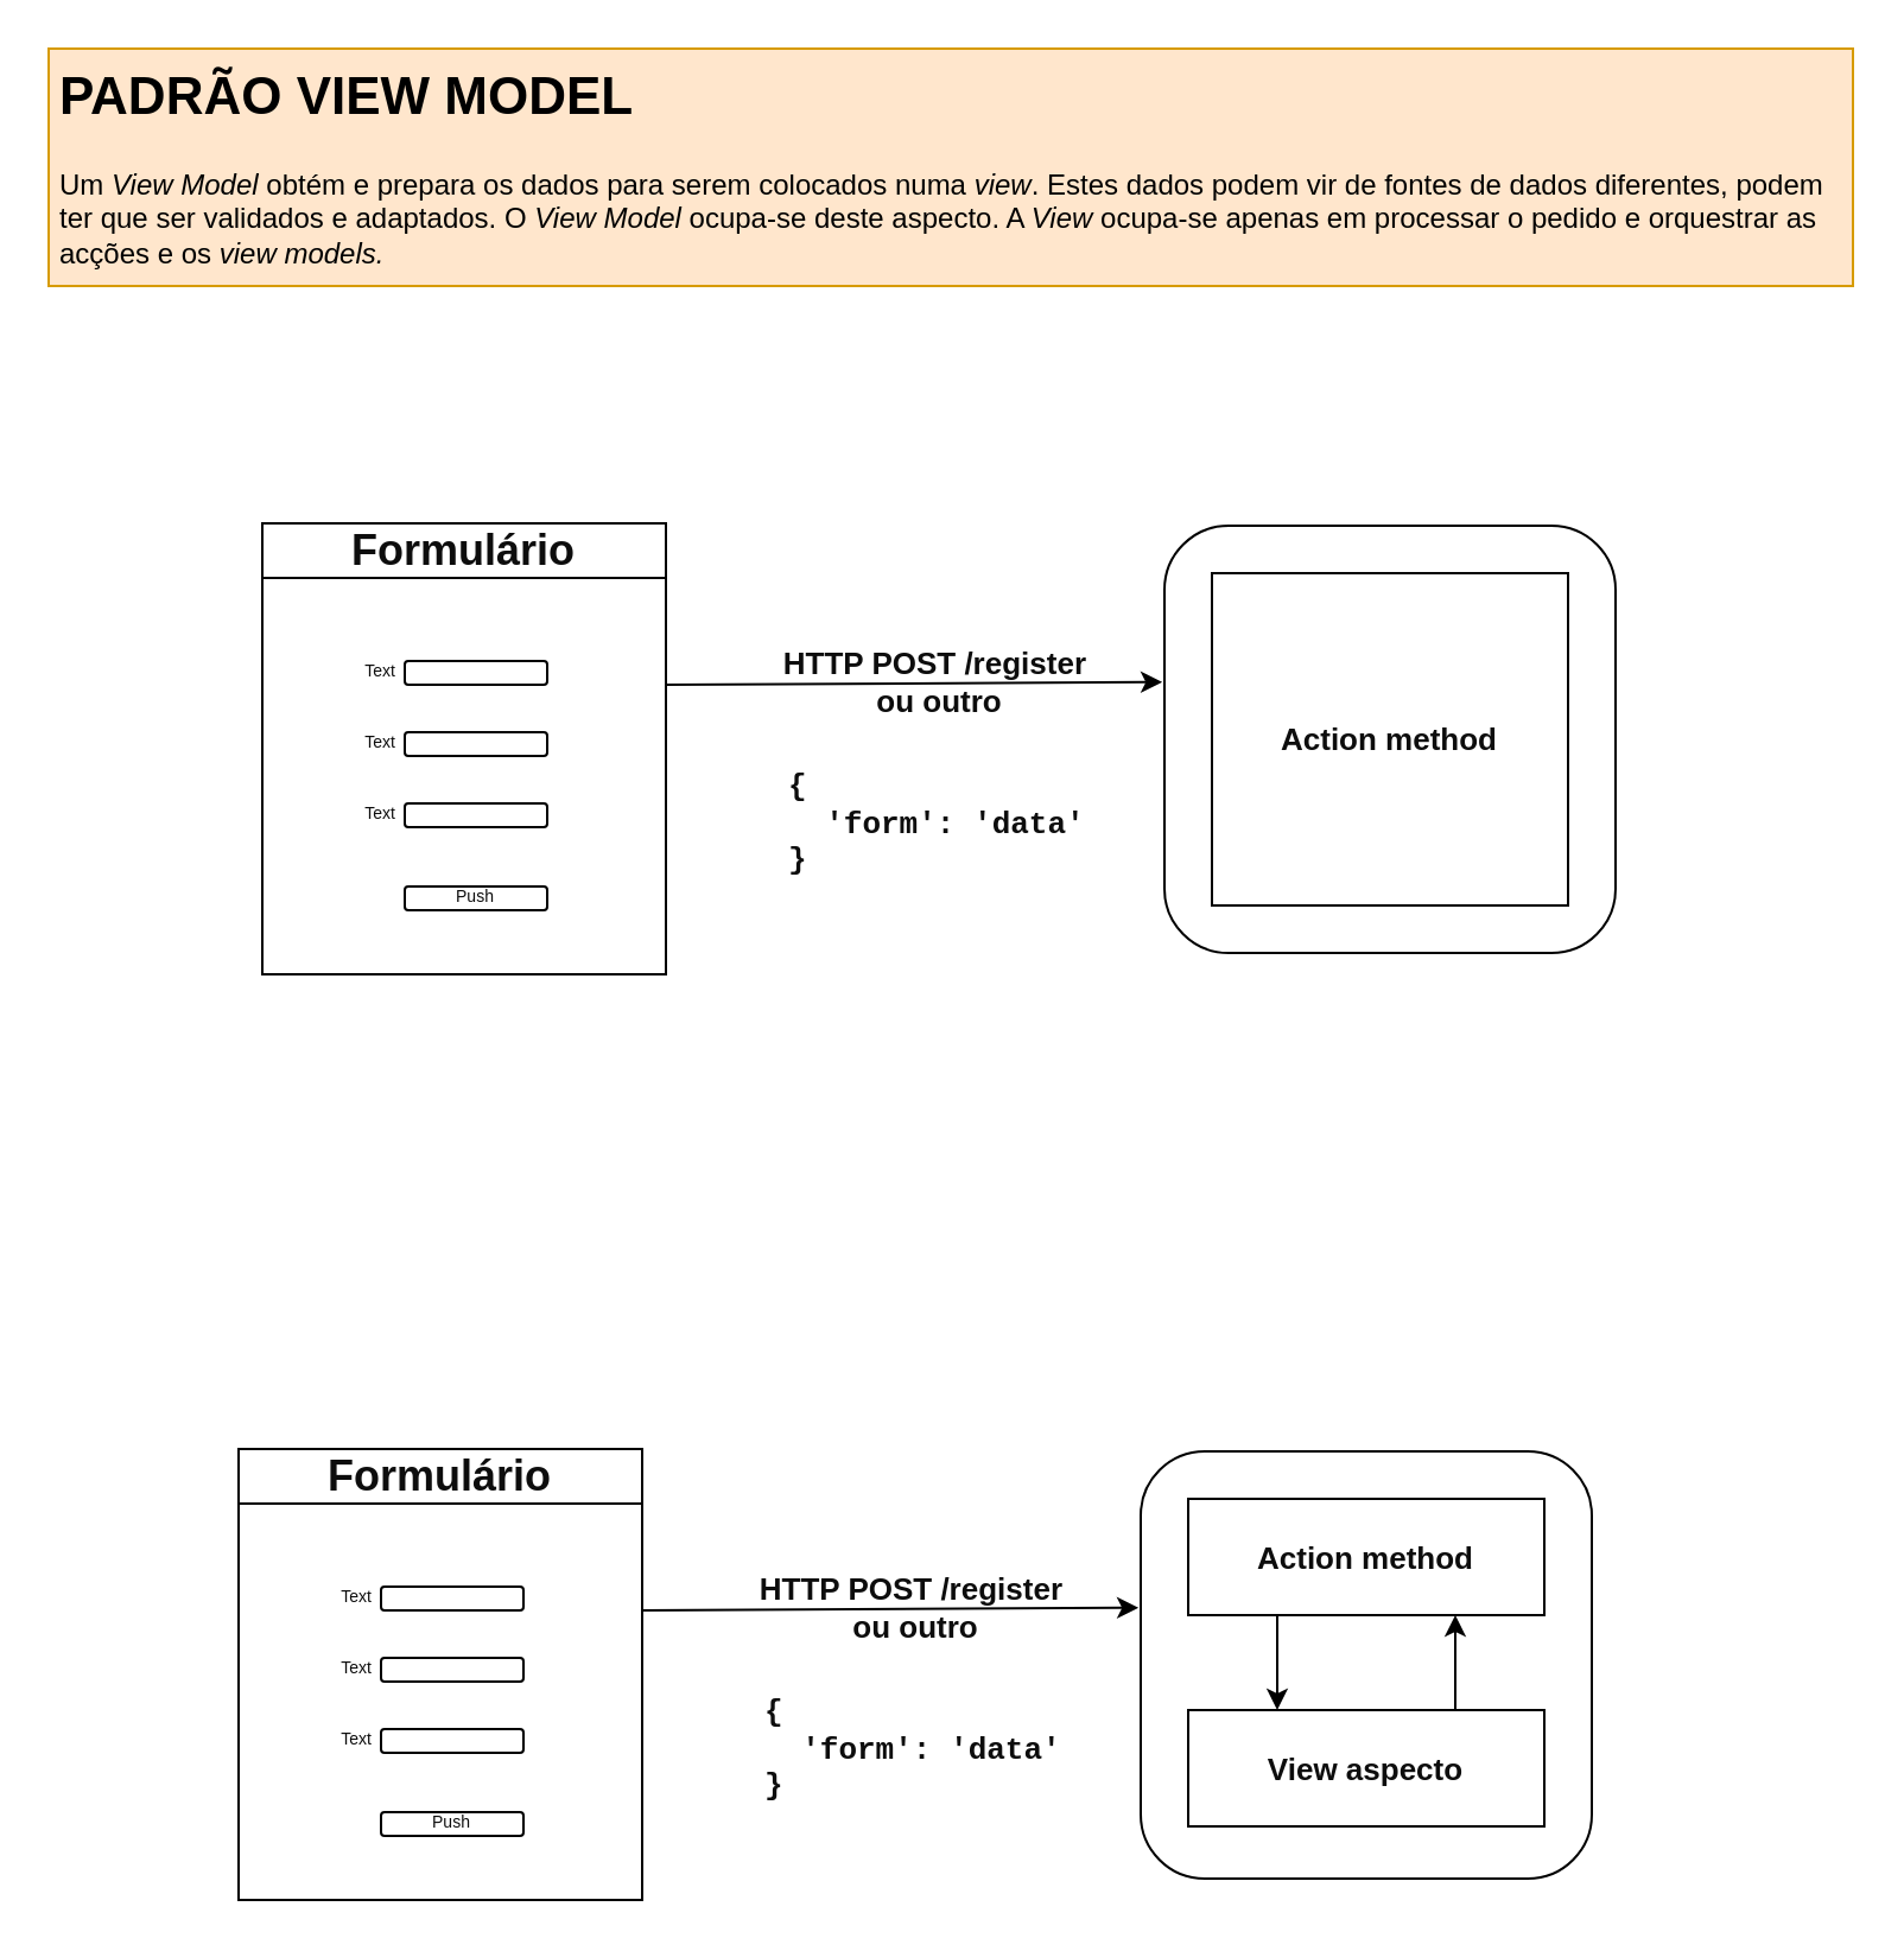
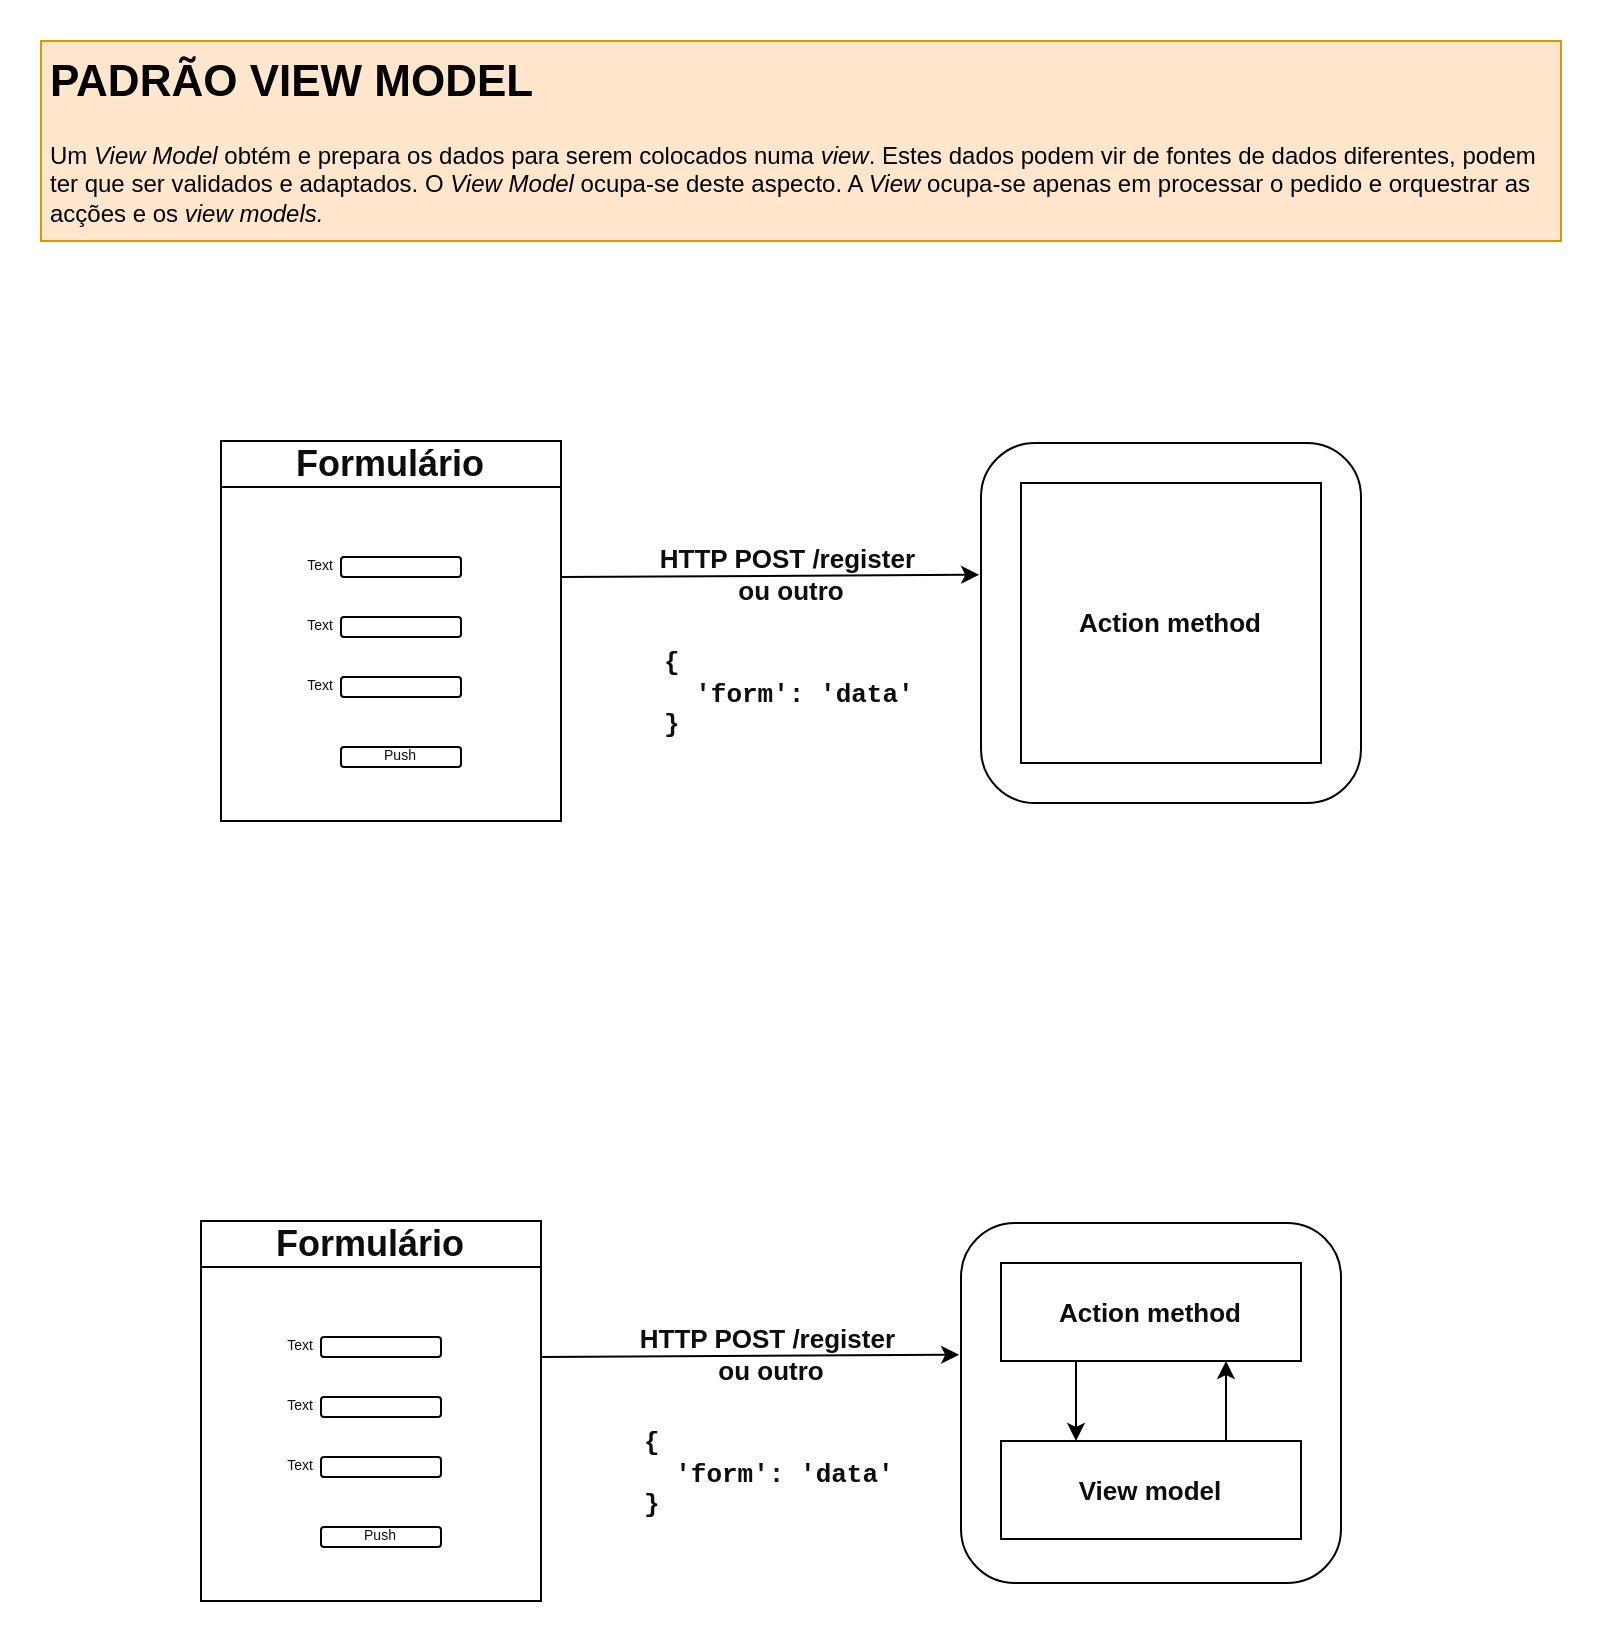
- <mxCell id="35" value="View aspecto" style="rounded=0;whiteSpace=wrap;html=1;labelBackgroundColor=#FFFFFF;fontFamily=Helvetica;fontSize=13;fontColor=#0D0D0D;fontStyle=1" vertex="1" parent="1"><mxGeometry x="500" y="720" width="150" height="49" as="geometry" /></mxCell>
+ <mxCell id="35" value="View model" style="rounded=0;whiteSpace=wrap;html=1;labelBackgroundColor=#FFFFFF;fontFamily=Helvetica;fontSize=13;fontColor=#0D0D0D;fontStyle=1" vertex="1" parent="1"><mxGeometry x="500" y="720" width="150" height="49" as="geometry" /></mxCell>
